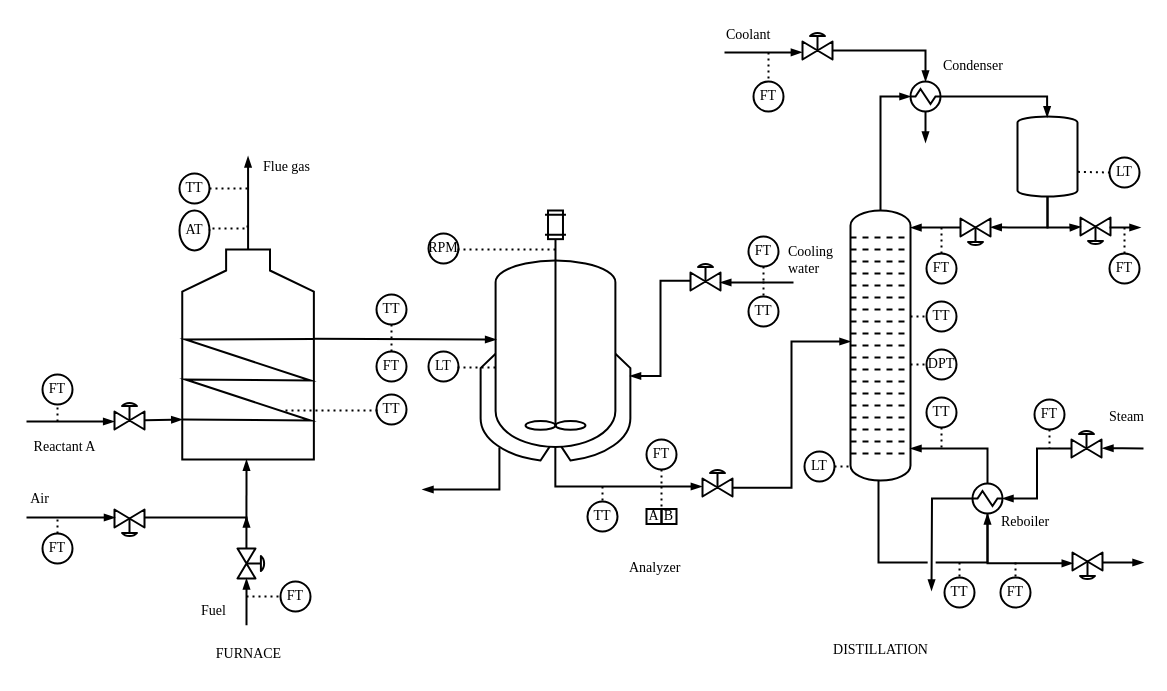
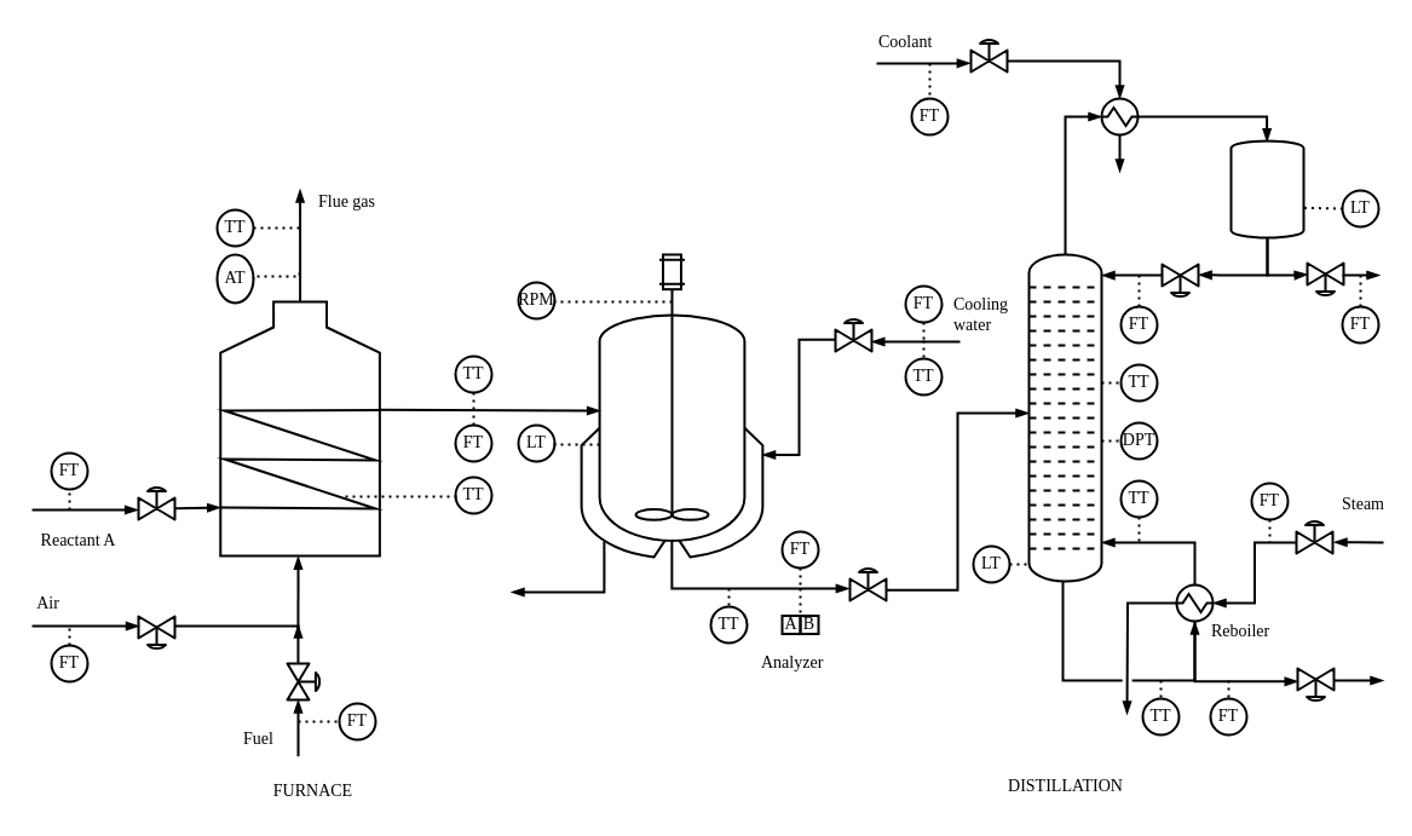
- <mxCell id="108" value="Condenser" style="text;html=1;align=left;verticalAlign=middle;resizable=0;points=[];autosize=1;strokeColor=none;fillColor=none;fontFamily=IBM Plex sans;fontStyle=0;fontSize=14;" parent="1" vertex="1"><mxGeometry x="941" y="51" width="87" height="30" as="geometry" /></mxCell>
- <mxCell id="110" value="Analyzer" style="text;html=1;align=left;verticalAlign=middle;resizable=0;points=[];autosize=1;strokeColor=none;fillColor=none;fontFamily=IBM Plex sans;fontStyle=0;fontSize=14;" parent="1" vertex="1"><mxGeometry x="627" y="553" width="73" height="30" as="geometry" /></mxCell>
+ <mxCell id="110" value="Analyzer" style="text;html=1;align=left;verticalAlign=middle;resizable=0;points=[];autosize=1;strokeColor=none;fillColor=none;fontFamily=IBM Plex sans;fontStyle=0;fontSize=14;" parent="1" vertex="1"><mxGeometry x="627" y="533" width="73" height="30" as="geometry" /></mxCell>
- <mxCell id="104" value="FURNACE" style="text;html=1;align=center;verticalAlign=middle;resizable=0;points=[];autosize=1;strokeColor=none;fillColor=none;fontFamily=IBM Plex sans;fontStyle=0;fontSize=14;" parent="1" vertex="1"><mxGeometry x="207.06" y="639" width="81" height="30" as="geometry" /></mxCell>
+ <mxCell id="104" value="FURNACE" style="text;html=1;align=center;verticalAlign=middle;resizable=0;points=[];autosize=1;strokeColor=none;fillColor=none;fontFamily=IBM Plex sans;fontStyle=0;fontSize=14;" parent="1" vertex="1"><mxGeometry x="217.06" y="639" width="81" height="30" as="geometry" /></mxCell>
